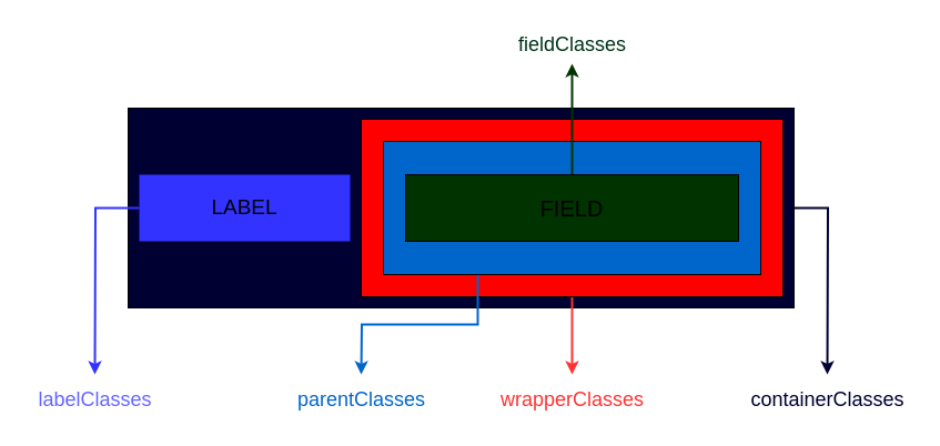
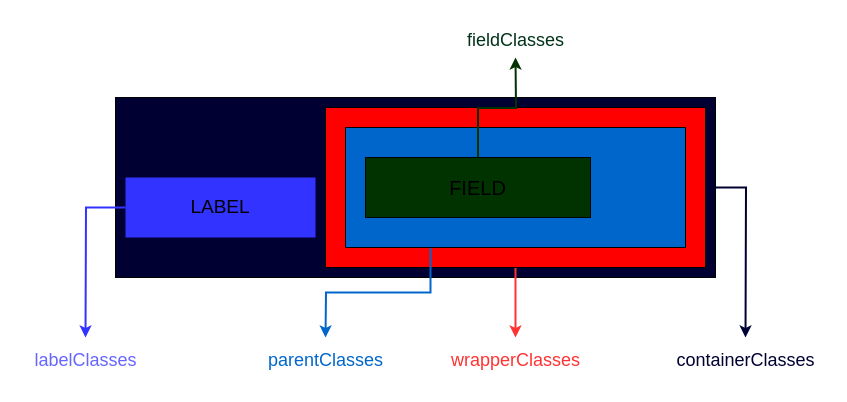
- <mxCell id="5" value="&lt;font style=&quot;font-size: 19px;&quot;&gt;LABEL&lt;/font&gt;" style="rounded=0;whiteSpace=wrap;html=1;fillColor=#3333FF;strokeColor=none;" vertex="1" parent="1"><mxGeometry x="125" y="157" width="190" height="60" as="geometry" /></mxCell>
+ <mxCell id="5" value="&lt;font style=&quot;font-size: 19px;&quot;&gt;LABEL&lt;/font&gt;" style="rounded=0;whiteSpace=wrap;html=1;fillColor=#3333FF;strokeColor=none;" vertex="1" parent="1"><mxGeometry x="125" y="177" width="190" height="60" as="geometry" /></mxCell>
- <mxCell id="11" value="&lt;font style=&quot;font-size: 20px;&quot;&gt;FIELD&lt;/font&gt;" style="rounded=0;whiteSpace=wrap;html=1;fillColor=#003300;" vertex="1" parent="1"><mxGeometry x="365" y="157" width="300" height="60" as="geometry" /></mxCell>
+ <mxCell id="11" value="&lt;font style=&quot;font-size: 20px;&quot;&gt;FIELD&lt;/font&gt;" style="rounded=0;whiteSpace=wrap;html=1;fillColor=#003300;" vertex="1" parent="1"><mxGeometry x="365" y="157" width="225" height="60" as="geometry" /></mxCell>
